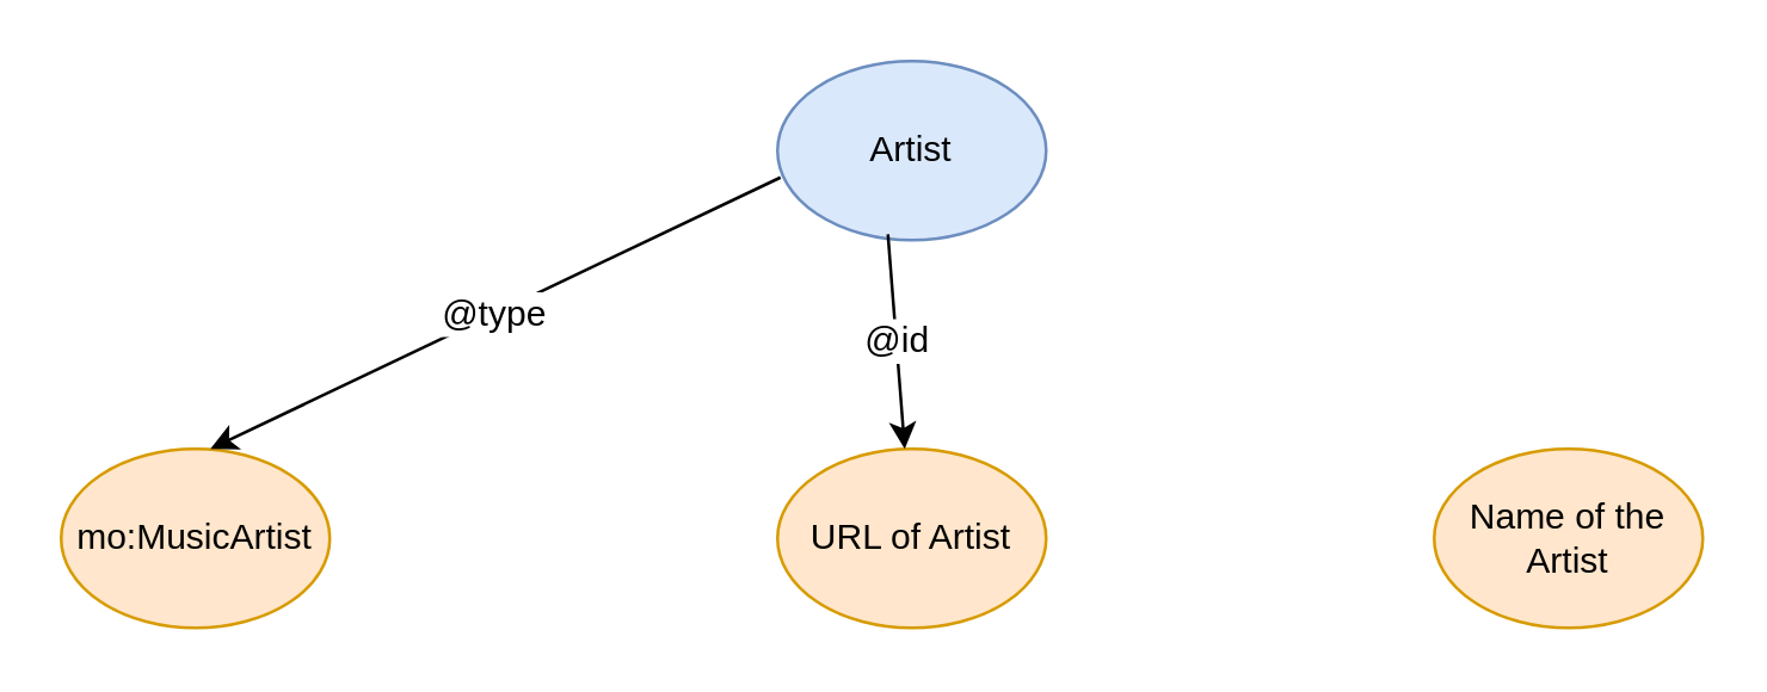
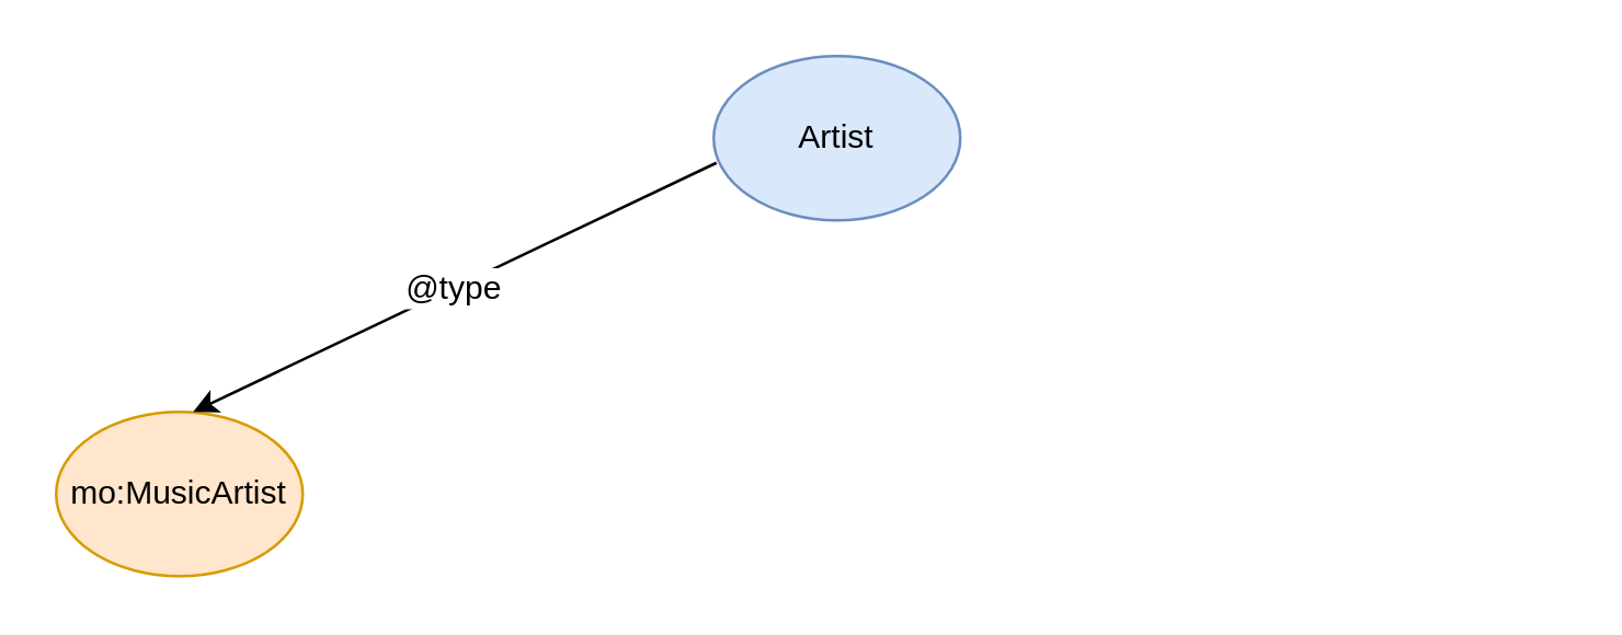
- <mxCell id="6" value="&lt;font style=&quot;font-size: 12px;&quot;&gt;@id&lt;/font&gt;" style="endArrow=classic;html=1;rounded=0;exitX=0.411;exitY=0.967;exitDx=0;exitDy=0;exitPerimeter=0;" edge="1" parent="1" source="2" target="5"><mxGeometry width="50" height="50" relative="1" as="geometry"><mxPoint x="320" y="560" as="sourcePoint" /><mxPoint x="370" y="510" as="targetPoint" /></mxGeometry></mxCell>
- <mxCell id="5" value="URL of Artist" style="ellipse;whiteSpace=wrap;html=1;fillColor=#ffe6cc;strokeColor=#d79b00;" vertex="1" parent="1"><mxGeometry x="260" y="150" width="90" height="60" as="geometry" /></mxCell>
- <mxCell id="7" value="Name of the Artist" style="ellipse;whiteSpace=wrap;html=1;fillColor=#ffe6cc;strokeColor=#d79b00;" vertex="1" parent="1"><mxGeometry x="480" y="150" width="90" height="60" as="geometry" /></mxCell>
